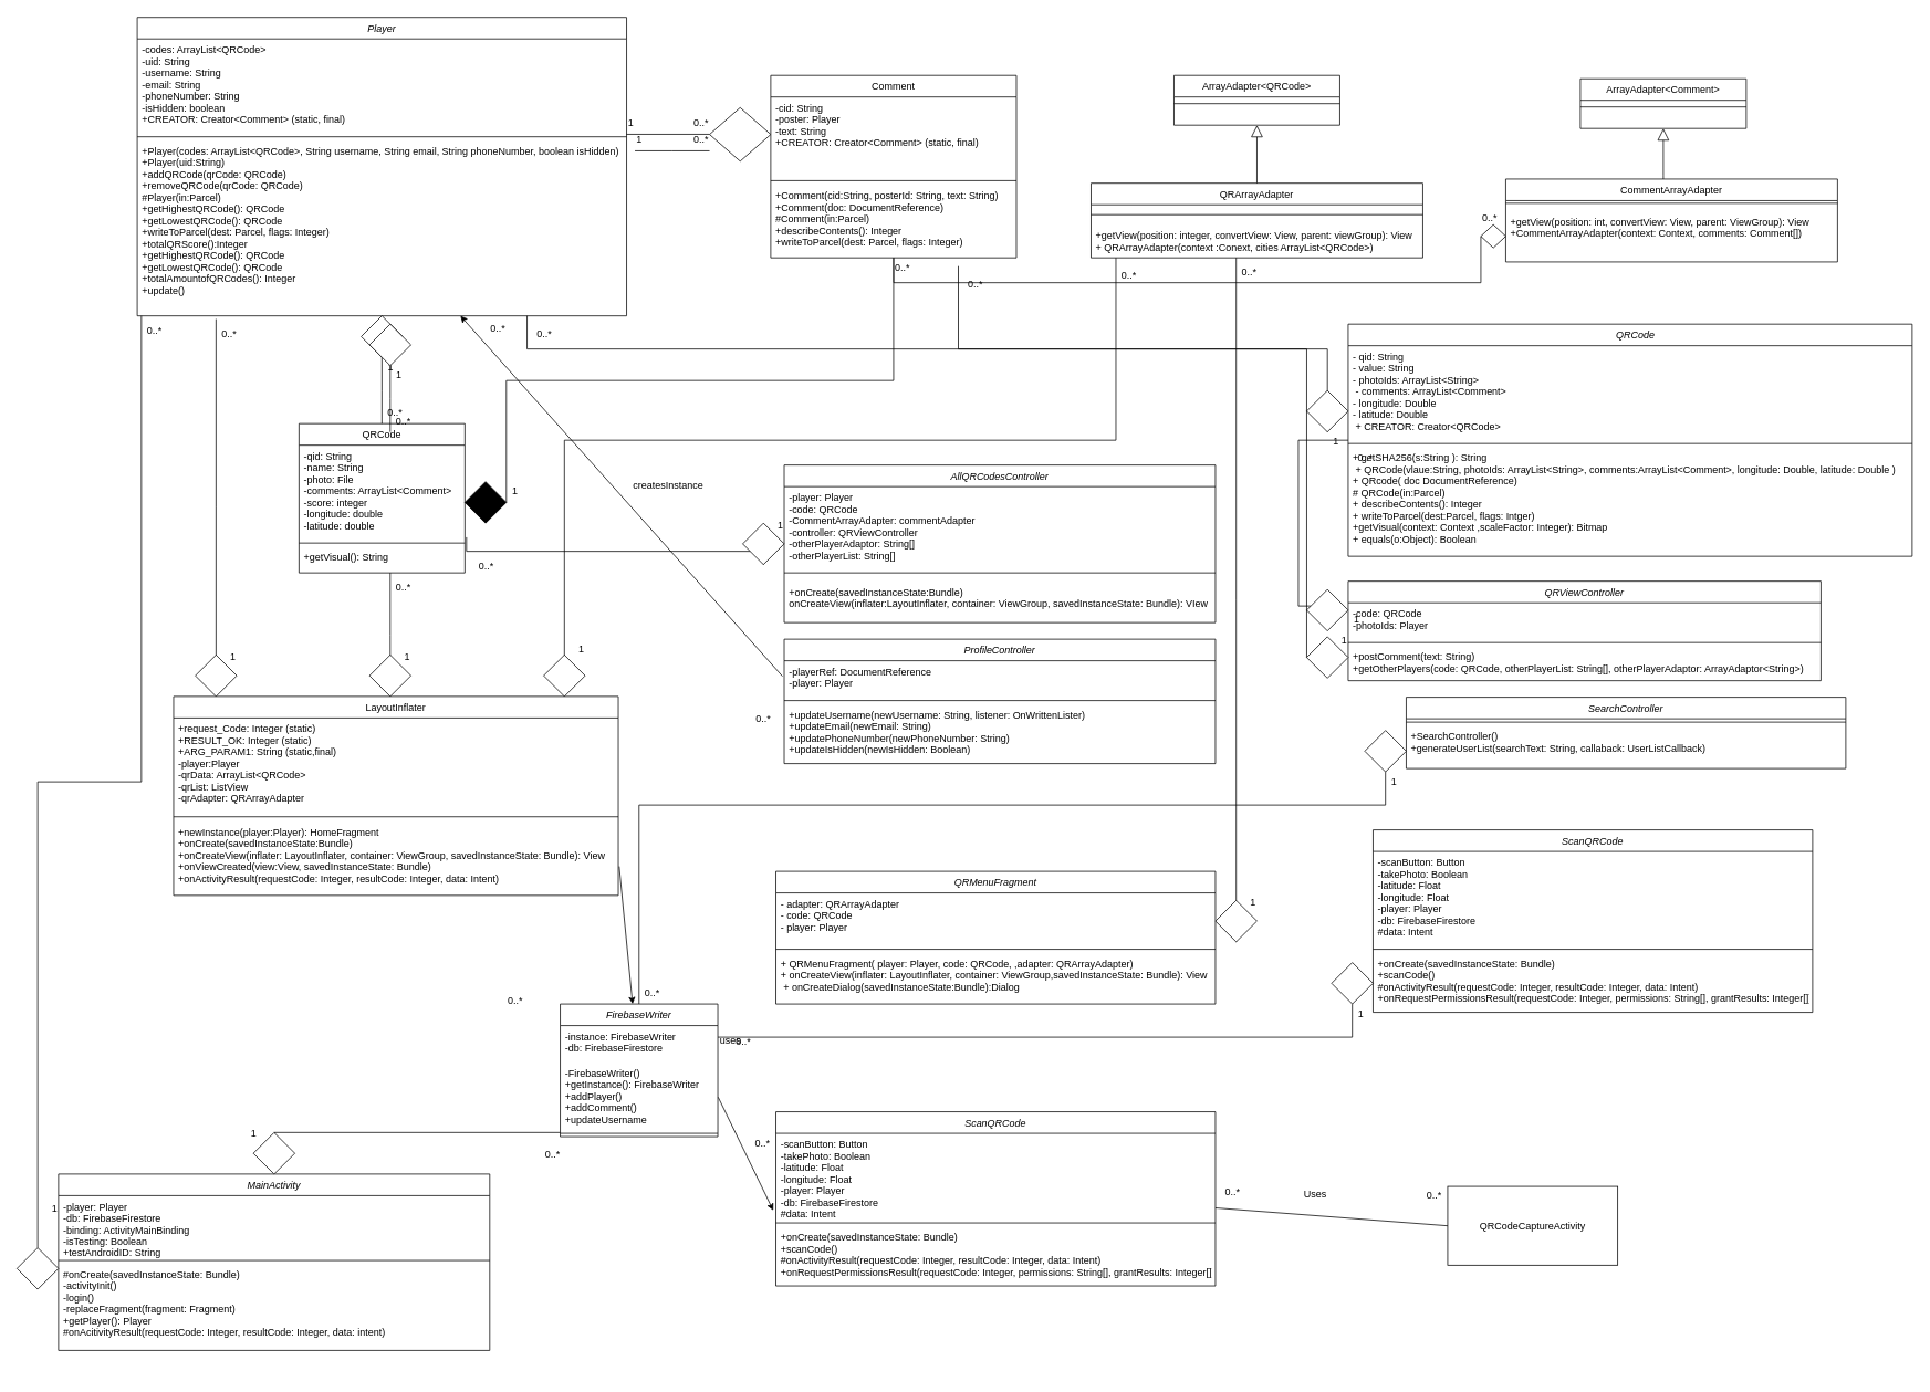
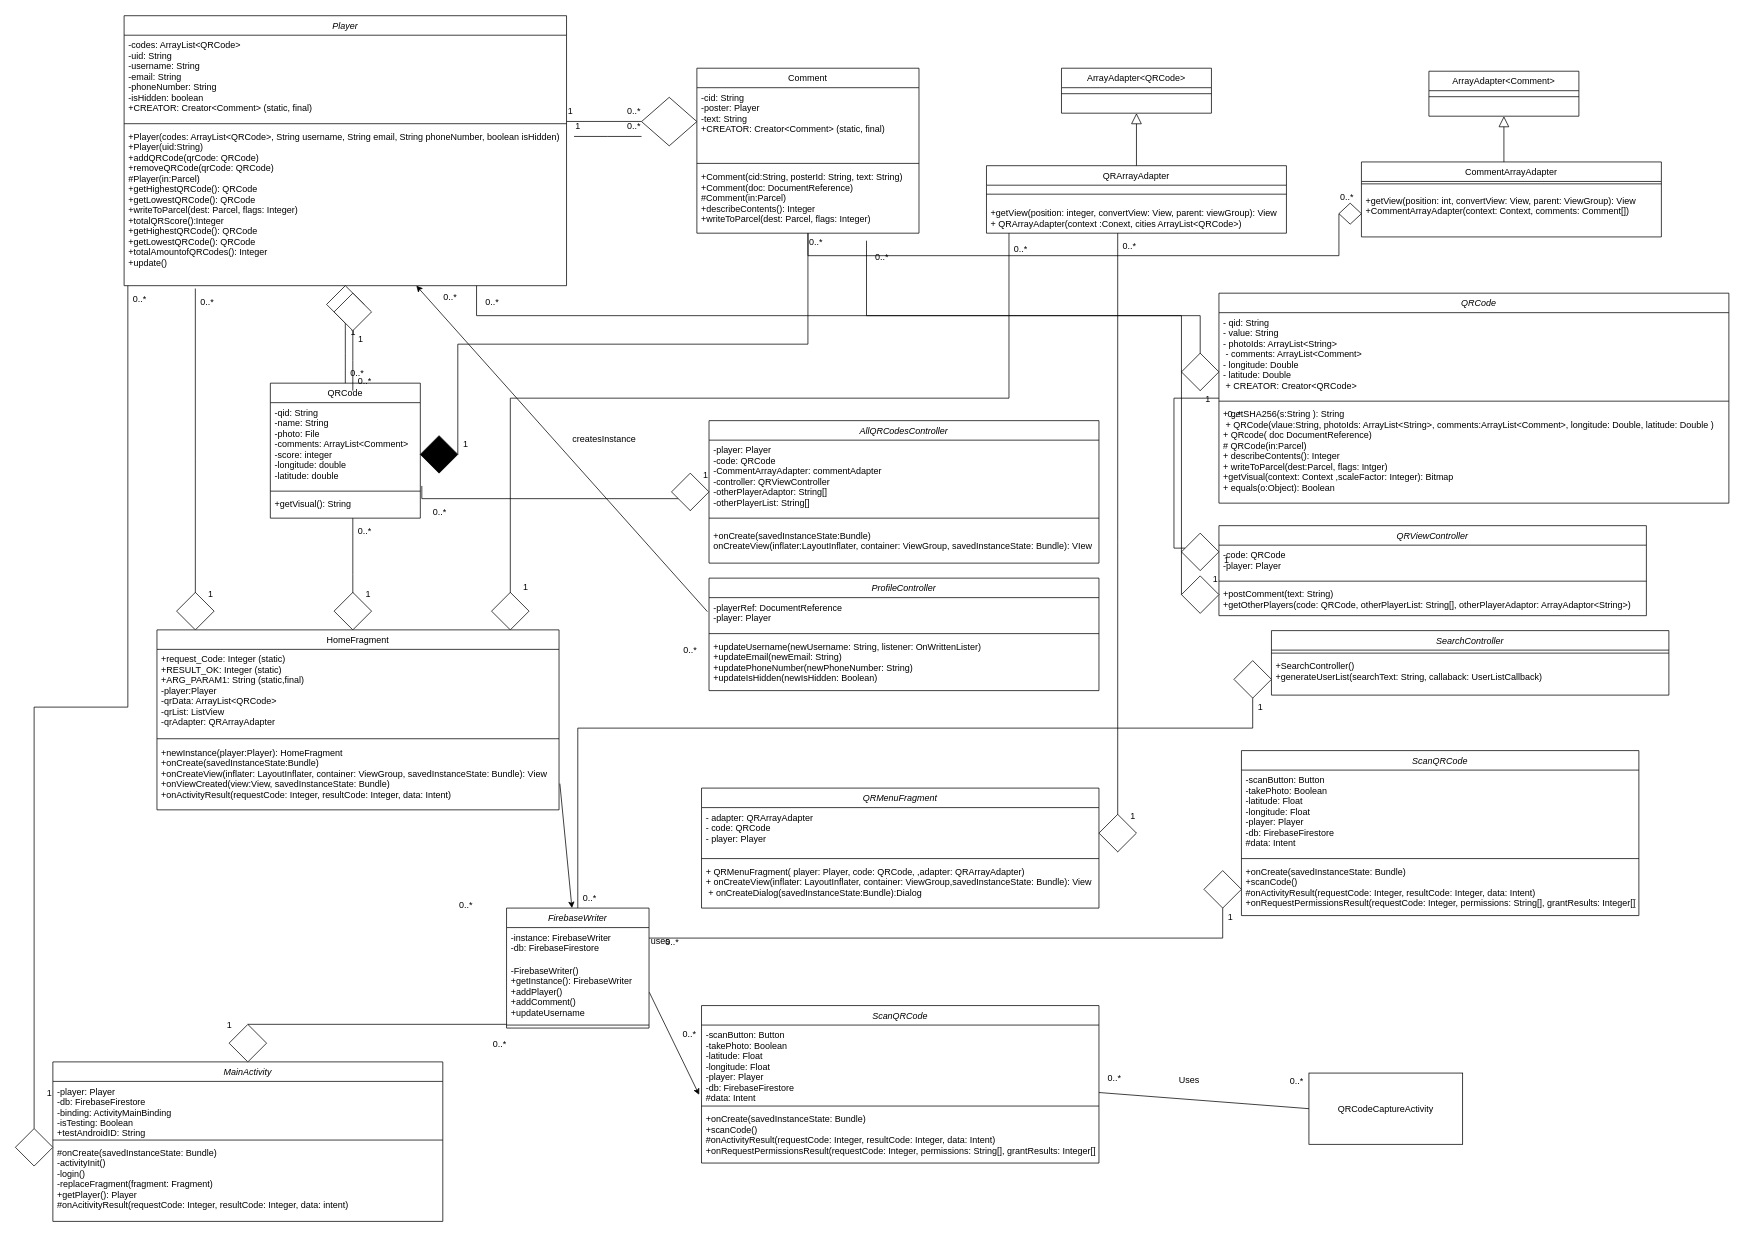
- <mxCell id="135" value="-code: QRCode&#10;-photoIds: Player" style="text;align=left;verticalAlign=top;spacingLeft=4;spacingRight=4;overflow=hidden;rotatable=0;points=[[0,0.5],[1,0.5]];portConstraint=eastwest;" vertex="1" parent="134"><mxGeometry y="26" width="570" height="44" as="geometry" /></mxCell>
+ <mxCell id="135" value="-code: QRCode&#10;-player: Player" style="text;align=left;verticalAlign=top;spacingLeft=4;spacingRight=4;overflow=hidden;rotatable=0;points=[[0,0.5],[1,0.5]];portConstraint=eastwest;" vertex="1" parent="134"><mxGeometry y="26" width="570" height="44" as="geometry" /></mxCell>
- <mxCell id="36" value="LayoutInflater" style="swimlane;fontStyle=0;align=center;verticalAlign=top;childLayout=stackLayout;horizontal=1;startSize=26;horizontalStack=0;resizeParent=1;resizeLast=0;collapsible=1;marginBottom=0;rounded=0;shadow=0;strokeWidth=1;" parent="35" vertex="1"><mxGeometry x="73.81" width="536.19" height="240" as="geometry"><mxRectangle x="550" y="140" width="160" height="26" as="alternateBounds" /></mxGeometry></mxCell>
+ <mxCell id="36" value="HomeFragment" style="swimlane;fontStyle=0;align=center;verticalAlign=top;childLayout=stackLayout;horizontal=1;startSize=26;horizontalStack=0;resizeParent=1;resizeLast=0;collapsible=1;marginBottom=0;rounded=0;shadow=0;strokeWidth=1;" parent="35" vertex="1"><mxGeometry x="73.81" width="536.19" height="240" as="geometry"><mxRectangle x="550" y="140" width="160" height="26" as="alternateBounds" /></mxGeometry></mxCell>
